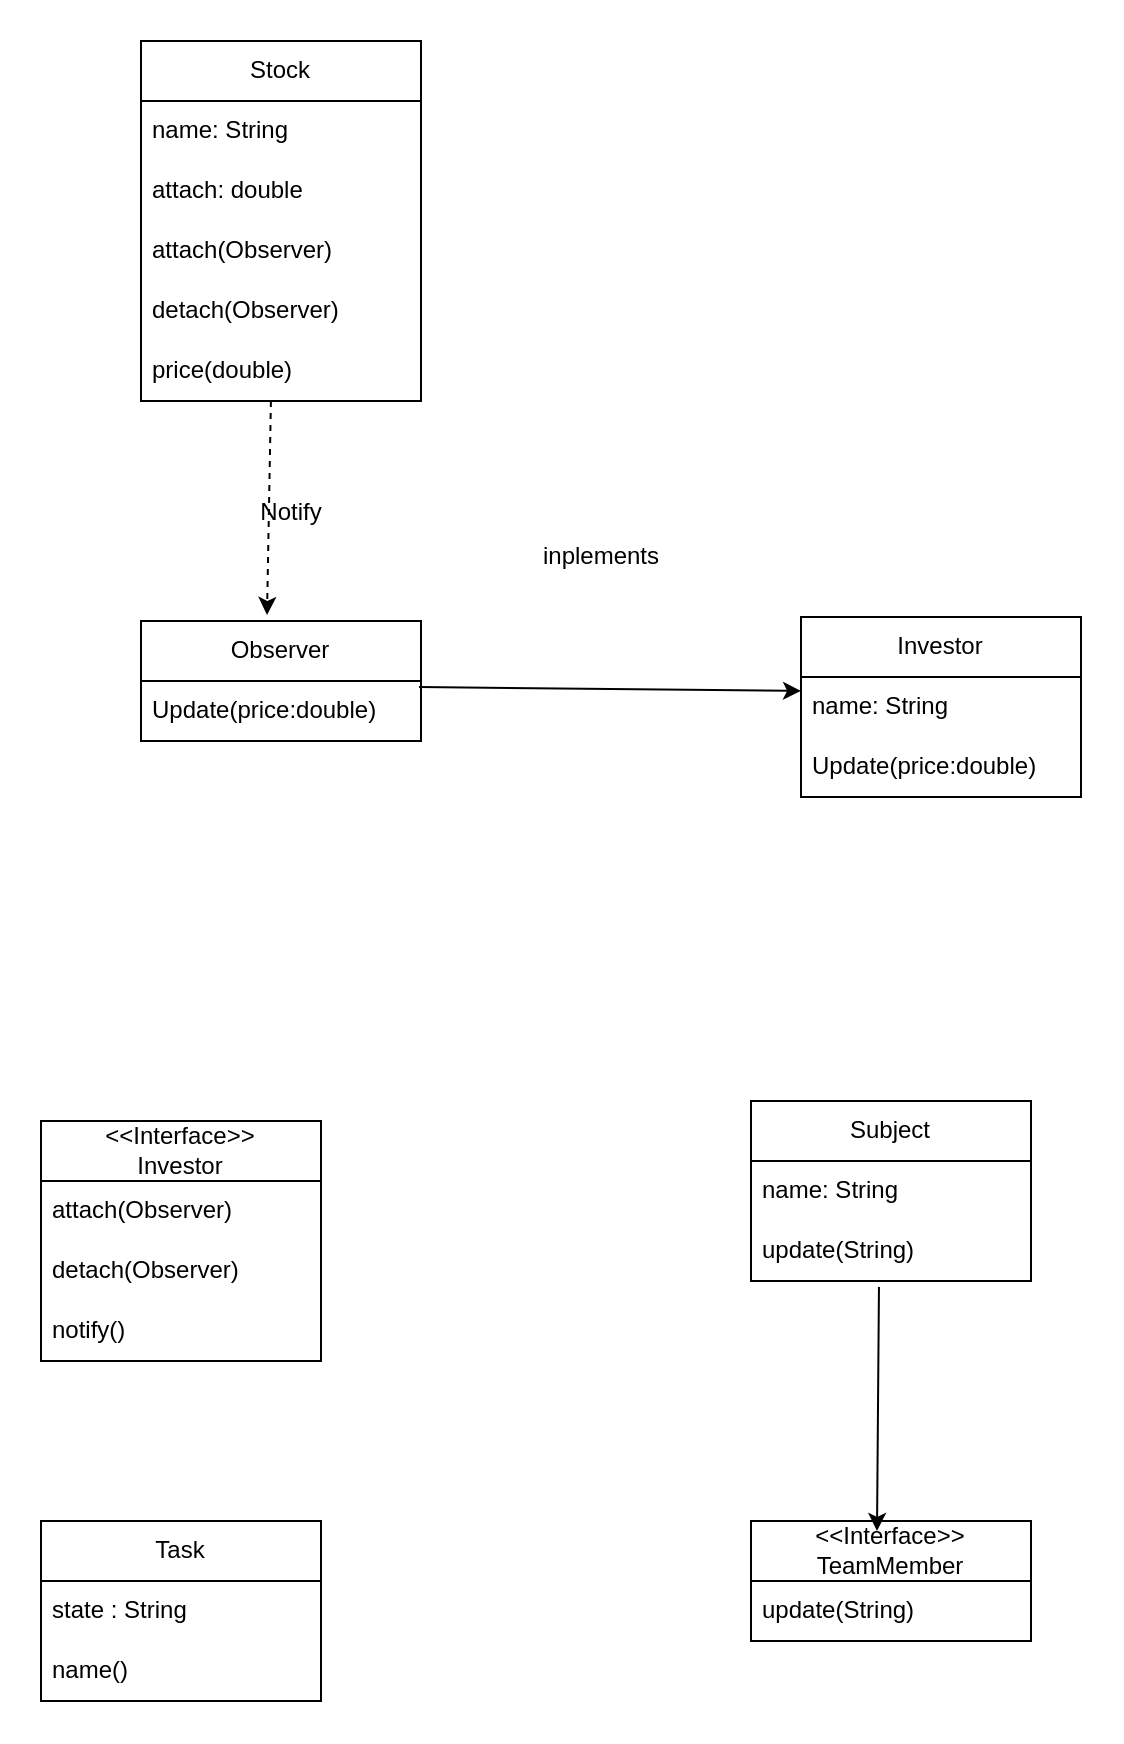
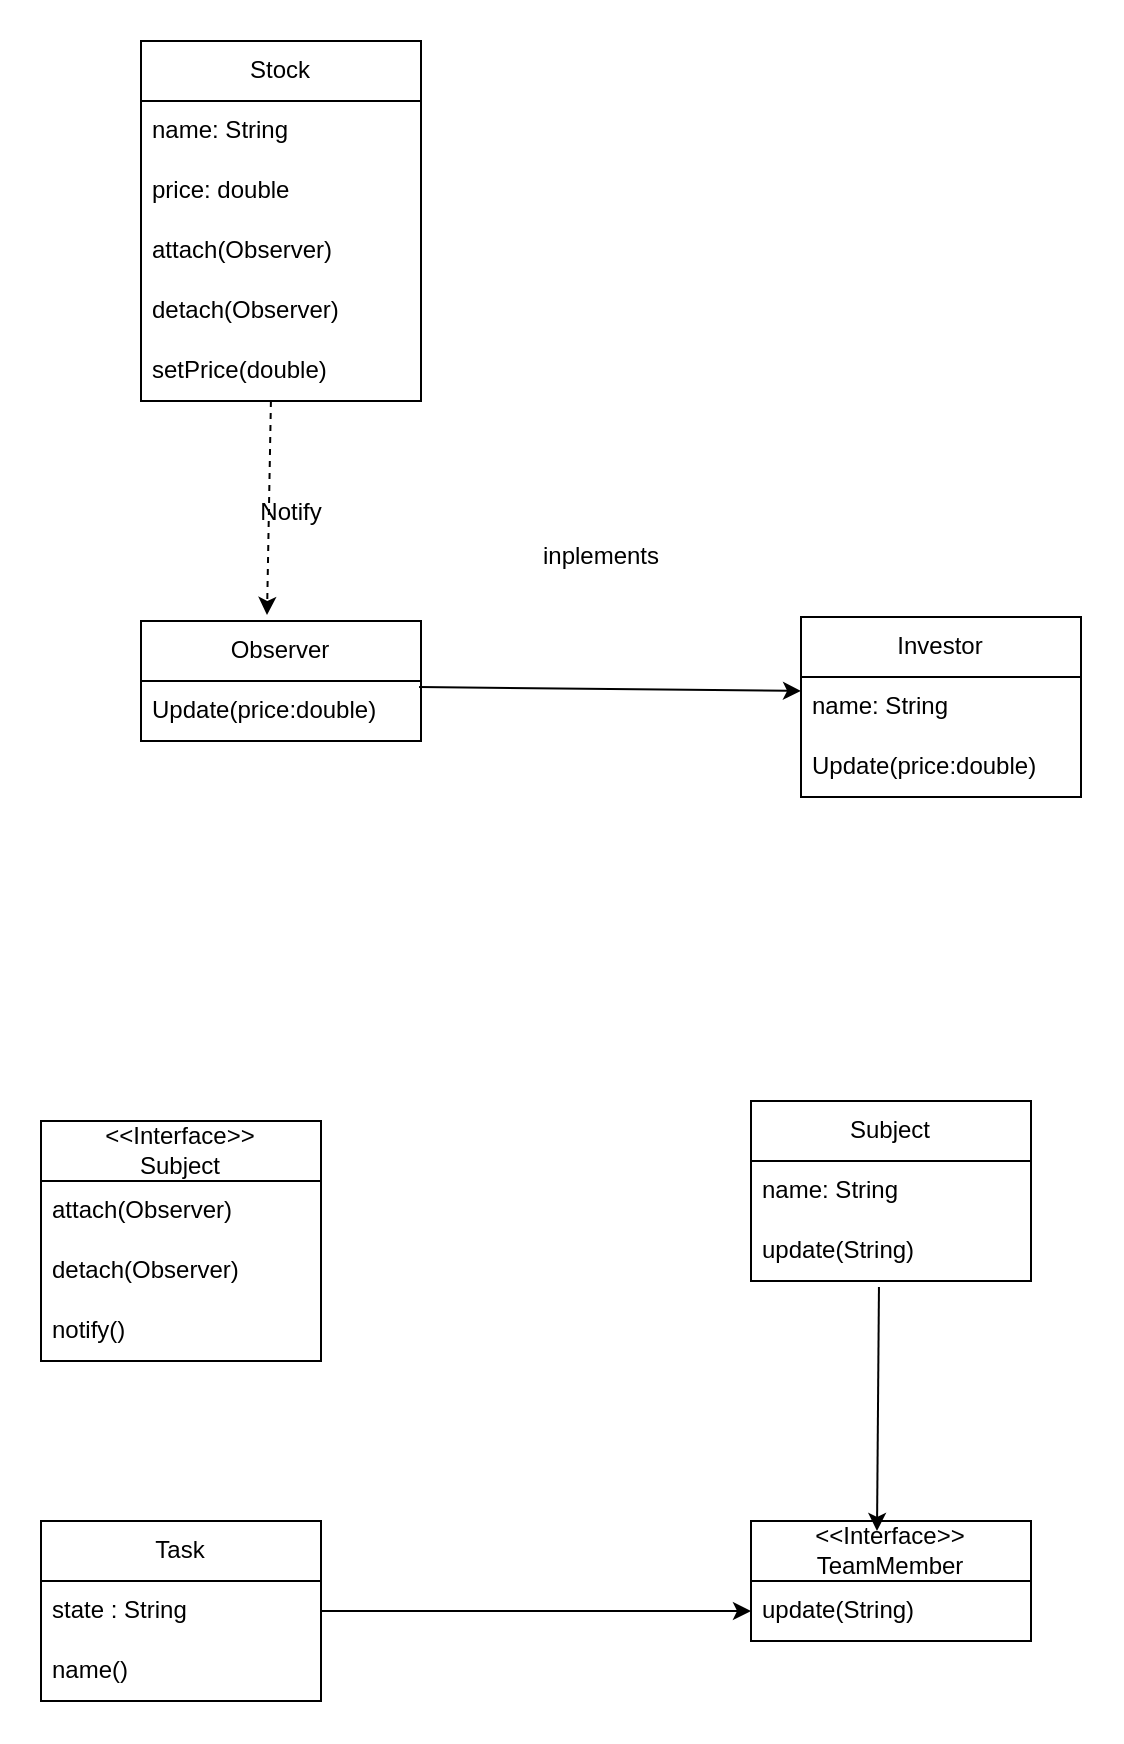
- <mxCell id="4" value="attach: double" style="text;strokeColor=none;fillColor=none;align=left;verticalAlign=middle;spacingLeft=4;spacingRight=4;overflow=hidden;points=[[0,0.5],[1,0.5]];portConstraint=eastwest;rotatable=0;whiteSpace=wrap;html=1;" vertex="1" parent="2"><mxGeometry y="60" width="140" height="30" as="geometry" /></mxCell>
+ <mxCell id="4" value="price: double" style="text;strokeColor=none;fillColor=none;align=left;verticalAlign=middle;spacingLeft=4;spacingRight=4;overflow=hidden;points=[[0,0.5],[1,0.5]];portConstraint=eastwest;rotatable=0;whiteSpace=wrap;html=1;" vertex="1" parent="2"><mxGeometry y="60" width="140" height="30" as="geometry" /></mxCell>
- <mxCell id="7" value="price(double)" style="text;strokeColor=none;fillColor=none;align=left;verticalAlign=middle;spacingLeft=4;spacingRight=4;overflow=hidden;points=[[0,0.5],[1,0.5]];portConstraint=eastwest;rotatable=0;whiteSpace=wrap;html=1;" vertex="1" parent="2"><mxGeometry y="150" width="140" height="30" as="geometry" /></mxCell>
+ <mxCell id="7" value="setPrice(double)" style="text;strokeColor=none;fillColor=none;align=left;verticalAlign=middle;spacingLeft=4;spacingRight=4;overflow=hidden;points=[[0,0.5],[1,0.5]];portConstraint=eastwest;rotatable=0;whiteSpace=wrap;html=1;" vertex="1" parent="2"><mxGeometry y="150" width="140" height="30" as="geometry" /></mxCell>
- <mxCell id="17" value="&amp;lt;&amp;lt;Interface&amp;gt;&amp;gt;&lt;div&gt;Investor&lt;/div&gt;" style="swimlane;fontStyle=0;childLayout=stackLayout;horizontal=1;startSize=30;horizontalStack=0;resizeParent=1;resizeParentMax=0;resizeLast=0;collapsible=1;marginBottom=0;whiteSpace=wrap;html=1;" vertex="1" parent="1"><mxGeometry x="20" y="560" width="140" height="120" as="geometry" /></mxCell>
+ <mxCell id="17" value="&amp;lt;&amp;lt;Interface&amp;gt;&amp;gt;&lt;div&gt;Subject&lt;/div&gt;" style="swimlane;fontStyle=0;childLayout=stackLayout;horizontal=1;startSize=30;horizontalStack=0;resizeParent=1;resizeParentMax=0;resizeLast=0;collapsible=1;marginBottom=0;whiteSpace=wrap;html=1;" vertex="1" parent="1"><mxGeometry x="20" y="560" width="140" height="120" as="geometry" /></mxCell>
+ <mxCell id="29" value="" style="endArrow=classic;html=1;rounded=0;exitX=1;exitY=0.5;exitDx=0;exitDy=0;entryX=0;entryY=0.75;entryDx=0;entryDy=0;" edge="1" parent="1" source="22" target="24"><mxGeometry width="50" height="50" relative="1" as="geometry"><mxPoint x="350" y="800" as="sourcePoint" /><mxPoint x="400" y="750" as="targetPoint" /></mxGeometry></mxCell>
